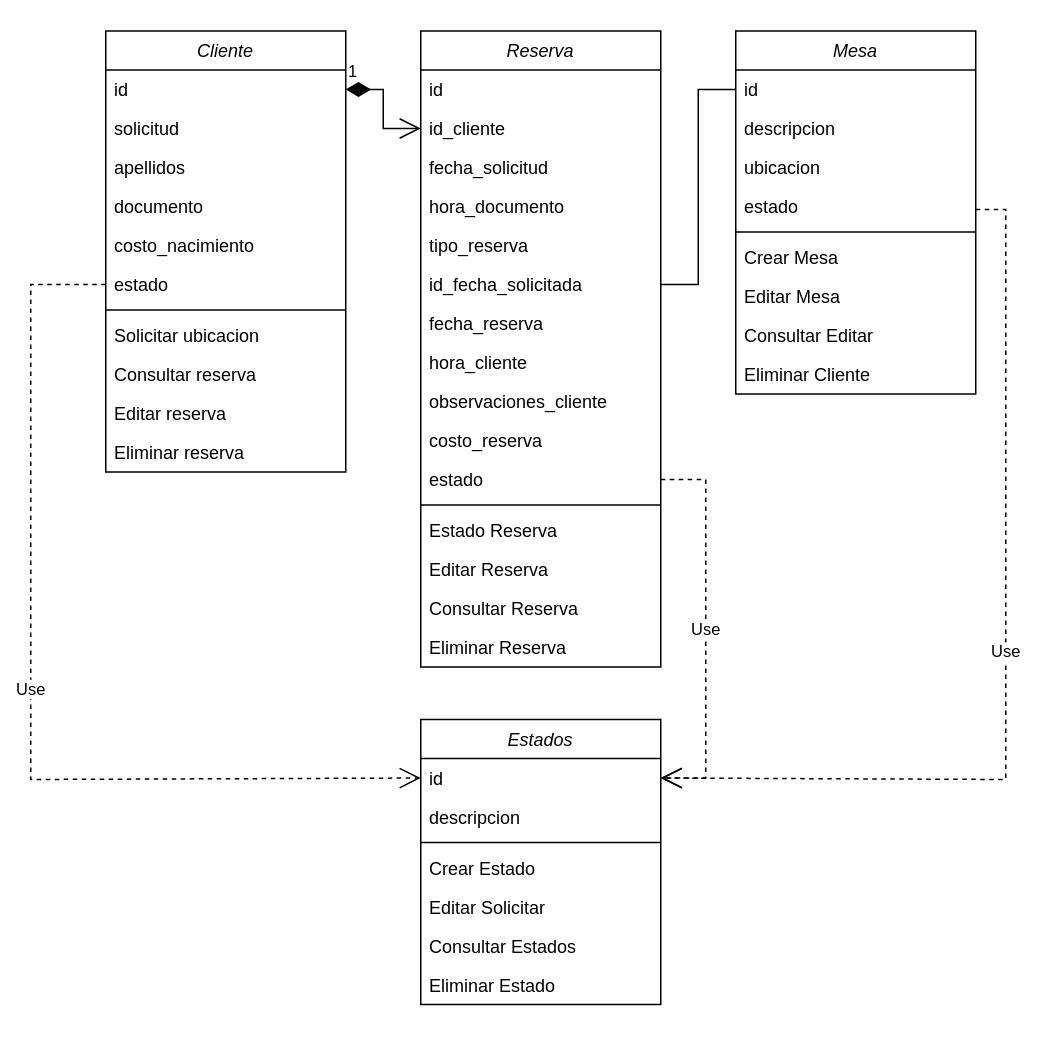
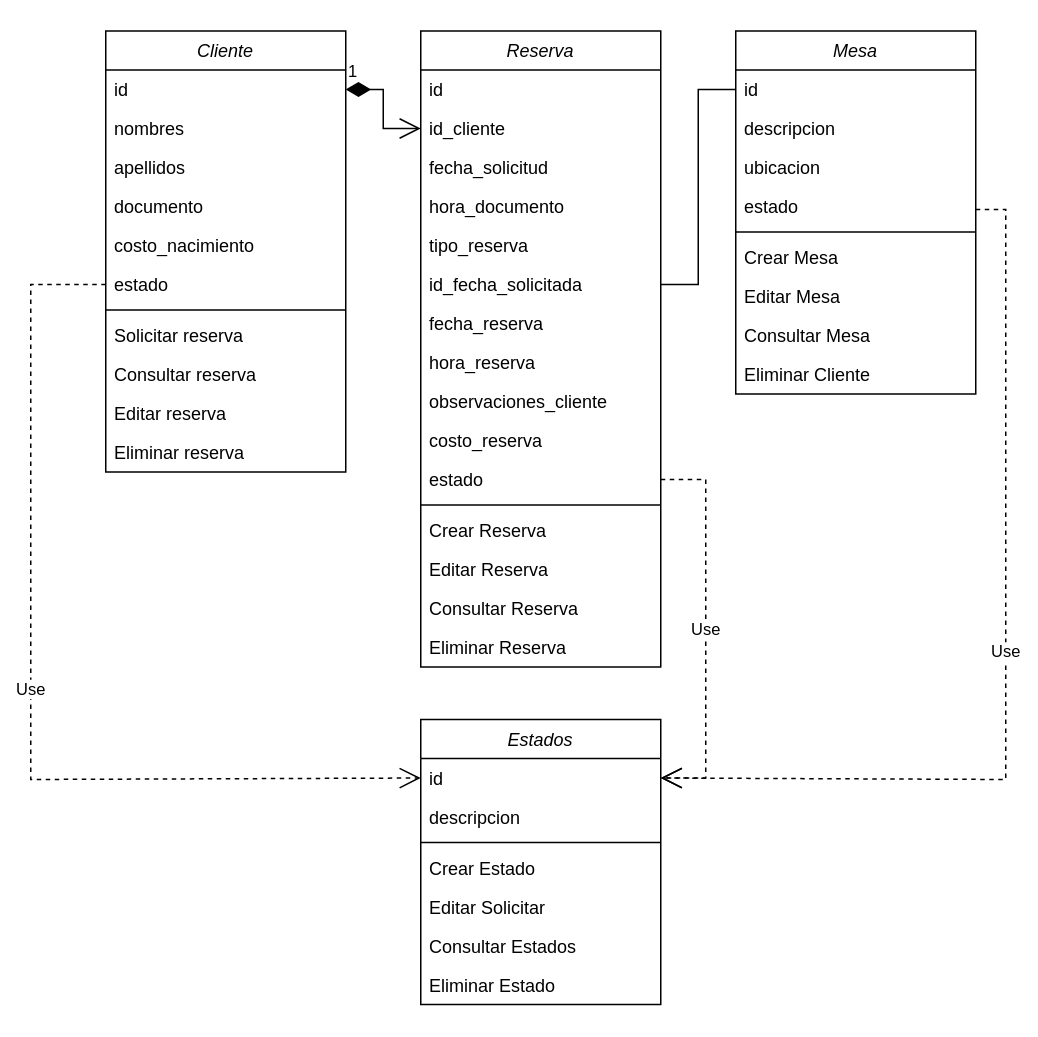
- <mxCell id="4" value="solicitud&#10;" style="text;align=left;verticalAlign=top;spacingLeft=4;spacingRight=4;overflow=hidden;rotatable=0;points=[[0,0.5],[1,0.5]];portConstraint=eastwest;rounded=0;shadow=0;html=0;" parent="2" vertex="1"><mxGeometry y="52" width="160" height="26" as="geometry" /></mxCell>
+ <mxCell id="4" value="nombres&#10;" style="text;align=left;verticalAlign=top;spacingLeft=4;spacingRight=4;overflow=hidden;rotatable=0;points=[[0,0.5],[1,0.5]];portConstraint=eastwest;rounded=0;shadow=0;html=0;" parent="2" vertex="1"><mxGeometry y="52" width="160" height="26" as="geometry" /></mxCell>
- <mxCell id="10" value="Solicitar ubicacion " style="text;align=left;verticalAlign=top;spacingLeft=4;spacingRight=4;overflow=hidden;rotatable=0;points=[[0,0.5],[1,0.5]];portConstraint=eastwest;" parent="2" vertex="1"><mxGeometry y="190" width="160" height="26" as="geometry" /></mxCell>
+ <mxCell id="10" value="Solicitar reserva " style="text;align=left;verticalAlign=top;spacingLeft=4;spacingRight=4;overflow=hidden;rotatable=0;points=[[0,0.5],[1,0.5]];portConstraint=eastwest;" parent="2" vertex="1"><mxGeometry y="190" width="160" height="26" as="geometry" /></mxCell>
- <mxCell id="39" value="Consultar Editar" style="text;align=left;verticalAlign=top;spacingLeft=4;spacingRight=4;overflow=hidden;rotatable=0;points=[[0,0.5],[1,0.5]];portConstraint=eastwest;" parent="31" vertex="1"><mxGeometry y="190" width="160" height="26" as="geometry" /></mxCell>
+ <mxCell id="39" value="Consultar Mesa" style="text;align=left;verticalAlign=top;spacingLeft=4;spacingRight=4;overflow=hidden;rotatable=0;points=[[0,0.5],[1,0.5]];portConstraint=eastwest;" parent="31" vertex="1"><mxGeometry y="190" width="160" height="26" as="geometry" /></mxCell>
- <mxCell id="22" value="hora_cliente" style="text;align=left;verticalAlign=top;spacingLeft=4;spacingRight=4;overflow=hidden;rotatable=0;points=[[0,0.5],[1,0.5]];portConstraint=eastwest;rounded=0;shadow=0;html=0;" parent="14" vertex="1"><mxGeometry y="208" width="160" height="26" as="geometry" /></mxCell>
+ <mxCell id="22" value="hora_reserva" style="text;align=left;verticalAlign=top;spacingLeft=4;spacingRight=4;overflow=hidden;rotatable=0;points=[[0,0.5],[1,0.5]];portConstraint=eastwest;rounded=0;shadow=0;html=0;" parent="14" vertex="1"><mxGeometry y="208" width="160" height="26" as="geometry" /></mxCell>
- <mxCell id="27" value="Estado Reserva" style="text;align=left;verticalAlign=top;spacingLeft=4;spacingRight=4;overflow=hidden;rotatable=0;points=[[0,0.5],[1,0.5]];portConstraint=eastwest;" parent="14" vertex="1"><mxGeometry y="320" width="160" height="26" as="geometry" /></mxCell>
+ <mxCell id="27" value="Crear Reserva" style="text;align=left;verticalAlign=top;spacingLeft=4;spacingRight=4;overflow=hidden;rotatable=0;points=[[0,0.5],[1,0.5]];portConstraint=eastwest;" parent="14" vertex="1"><mxGeometry y="320" width="160" height="26" as="geometry" /></mxCell>
